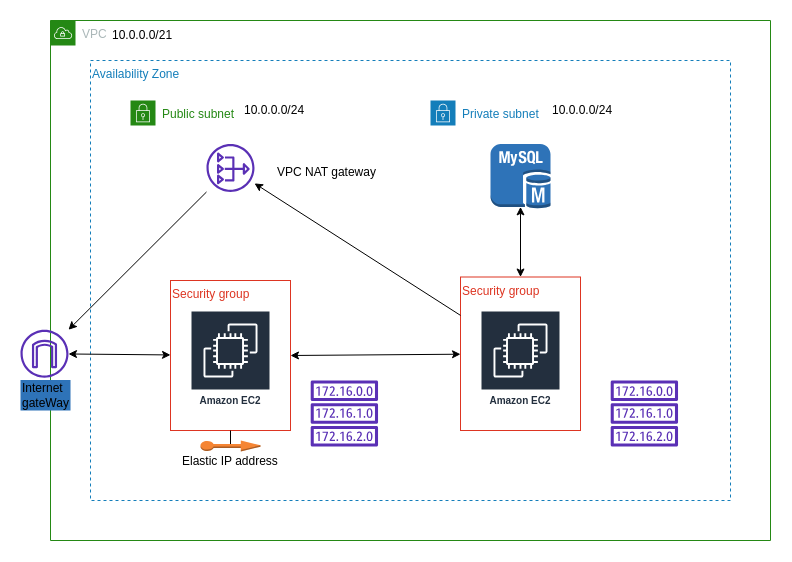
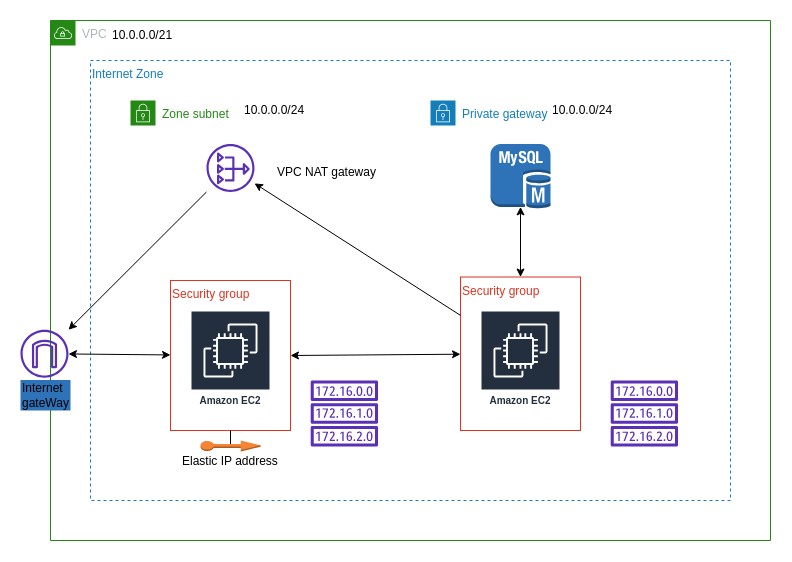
- <mxCell id="3" value="Availability Zone" style="fillColor=none;strokeColor=#147EBA;dashed=1;verticalAlign=top;fontStyle=0;fontColor=#147EBA;align=left;" vertex="1" parent="1"><mxGeometry x="90" y="60" width="640" height="440" as="geometry" /></mxCell>
+ <mxCell id="3" value="Internet Zone" style="fillColor=none;strokeColor=#147EBA;dashed=1;verticalAlign=top;fontStyle=0;fontColor=#147EBA;align=left;" vertex="1" parent="1"><mxGeometry x="90" y="60" width="640" height="440" as="geometry" /></mxCell>
- <mxCell id="5" value="Public subnet" style="points=[[0,0],[0.25,0],[0.5,0],[0.75,0],[1,0],[1,0.25],[1,0.5],[1,0.75],[1,1],[0.75,1],[0.5,1],[0.25,1],[0,1],[0,0.75],[0,0.5],[0,0.25]];outlineConnect=0;gradientColor=none;html=1;whiteSpace=wrap;fontSize=12;fontStyle=0;shape=mxgraph.aws4.group;grIcon=mxgraph.aws4.group_security_group;grStroke=0;verticalAlign=top;align=left;spacingLeft=30;fontColor=#248814;dashed=0;strokeColor=#248814;" vertex="1" parent="1"><mxGeometry x="130" y="100" width="260" height="360" as="geometry" /></mxCell>
+ <mxCell id="5" value="Zone subnet" style="points=[[0,0],[0.25,0],[0.5,0],[0.75,0],[1,0],[1,0.25],[1,0.5],[1,0.75],[1,1],[0.75,1],[0.5,1],[0.25,1],[0,1],[0,0.75],[0,0.5],[0,0.25]];outlineConnect=0;gradientColor=none;html=1;whiteSpace=wrap;fontSize=12;fontStyle=0;shape=mxgraph.aws4.group;grIcon=mxgraph.aws4.group_security_group;grStroke=0;verticalAlign=top;align=left;spacingLeft=30;fontColor=#248814;dashed=0;strokeColor=#248814;" vertex="1" parent="1"><mxGeometry x="130" y="100" width="260" height="360" as="geometry" /></mxCell>
- <mxCell id="4" value="Private subnet" style="points=[[0,0],[0.25,0],[0.5,0],[0.75,0],[1,0],[1,0.25],[1,0.5],[1,0.75],[1,1],[0.75,1],[0.5,1],[0.25,1],[0,1],[0,0.75],[0,0.5],[0,0.25]];outlineConnect=0;gradientColor=none;html=1;whiteSpace=wrap;fontSize=12;fontStyle=0;shape=mxgraph.aws4.group;grIcon=mxgraph.aws4.group_security_group;grStroke=0;strokeColor=#147EBA;verticalAlign=top;align=left;spacingLeft=30;fontColor=#147EBA;dashed=0;" vertex="1" parent="1"><mxGeometry x="430" y="100" width="260" height="360" as="geometry" /></mxCell>
+ <mxCell id="4" value="Private gateway" style="points=[[0,0],[0.25,0],[0.5,0],[0.75,0],[1,0],[1,0.25],[1,0.5],[1,0.75],[1,1],[0.75,1],[0.5,1],[0.25,1],[0,1],[0,0.75],[0,0.5],[0,0.25]];outlineConnect=0;gradientColor=none;html=1;whiteSpace=wrap;fontSize=12;fontStyle=0;shape=mxgraph.aws4.group;grIcon=mxgraph.aws4.group_security_group;grStroke=0;strokeColor=#147EBA;verticalAlign=top;align=left;spacingLeft=30;fontColor=#147EBA;dashed=0;" vertex="1" parent="1"><mxGeometry x="430" y="100" width="260" height="360" as="geometry" /></mxCell>
